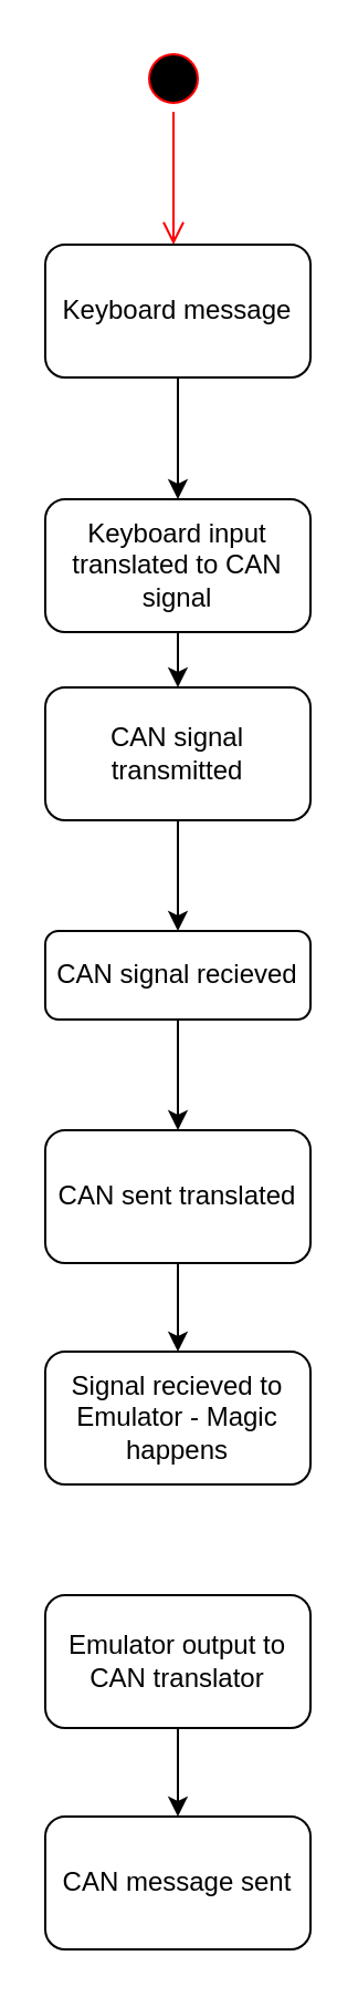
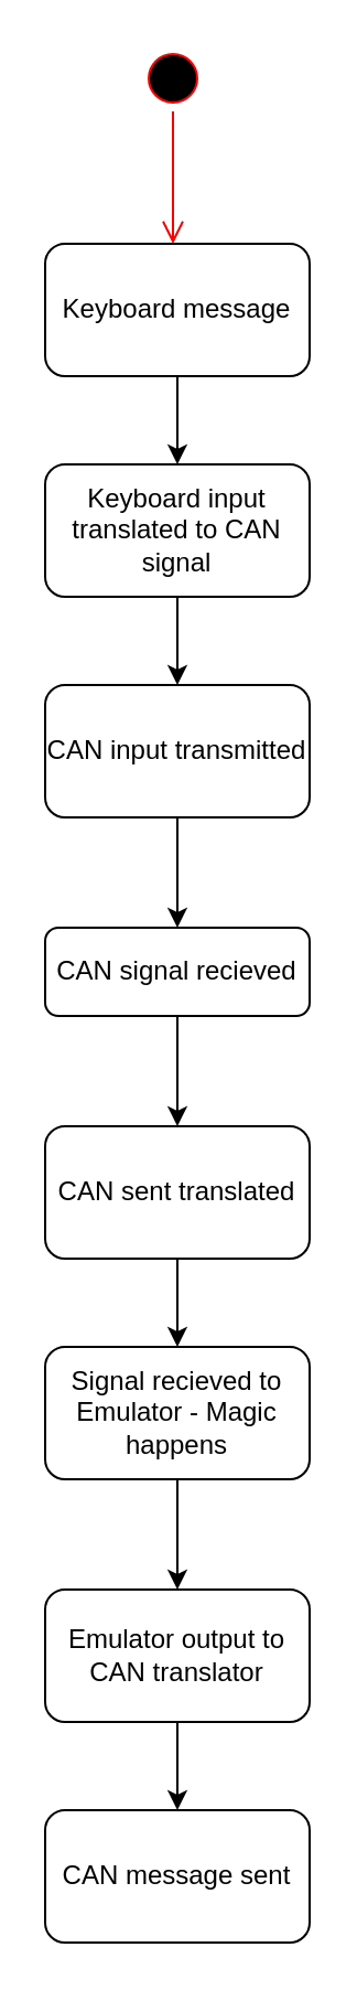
- <mxCell id="6" value="Keyboard input translated to CAN signal" style="rounded=1;whiteSpace=wrap;html=1;" parent="1" vertex="1"><mxGeometry x="20" y="225" width="120" height="60" as="geometry" /></mxCell>
+ <mxCell id="6" value="Keyboard input translated to CAN signal" style="rounded=1;whiteSpace=wrap;html=1;" parent="1" vertex="1"><mxGeometry x="20" y="210" width="120" height="60" as="geometry" /></mxCell>
- <mxCell id="5" value="CAN signal transmitted" style="rounded=1;whiteSpace=wrap;html=1;" parent="1" vertex="1"><mxGeometry x="20" y="310" width="120" height="60" as="geometry" /></mxCell>
+ <mxCell id="5" value="CAN input transmitted" style="rounded=1;whiteSpace=wrap;html=1;" parent="1" vertex="1"><mxGeometry x="20" y="310" width="120" height="60" as="geometry" /></mxCell>
+ <mxCell id="10" value="" style="edgeStyle=orthogonalEdgeStyle;rounded=0;orthogonalLoop=1;jettySize=auto;html=1;" parent="1" source="11" target="13" edge="1"><mxGeometry relative="1" as="geometry" /></mxCell>
